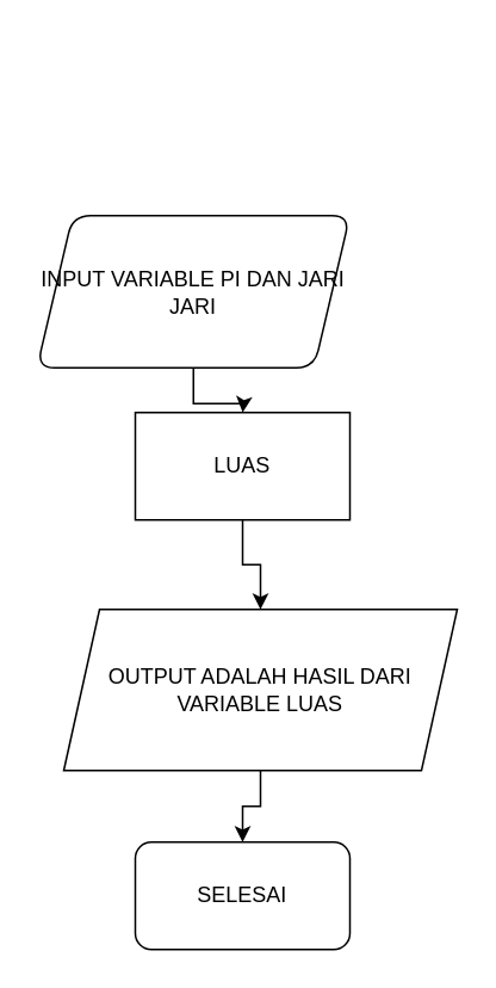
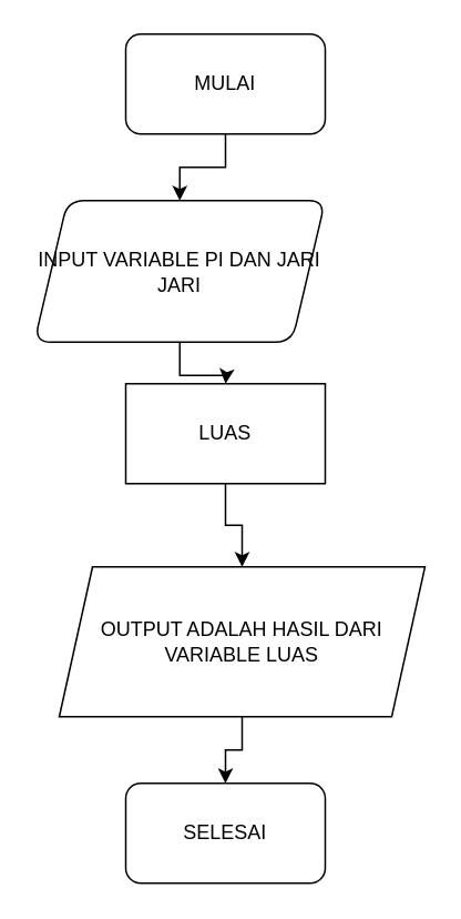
+ <mxCell id="3" value="MULAI" style="rounded=1;whiteSpace=wrap;html=1;" vertex="1" parent="1"><mxGeometry x="75" y="20" width="120" height="60" as="geometry" /></mxCell>
+ <mxCell id="2" value="" style="edgeStyle=orthogonalEdgeStyle;rounded=0;orthogonalLoop=1;jettySize=auto;html=1;" edge="1" parent="1" source="3" target="5"><mxGeometry relative="1" as="geometry" /></mxCell>
